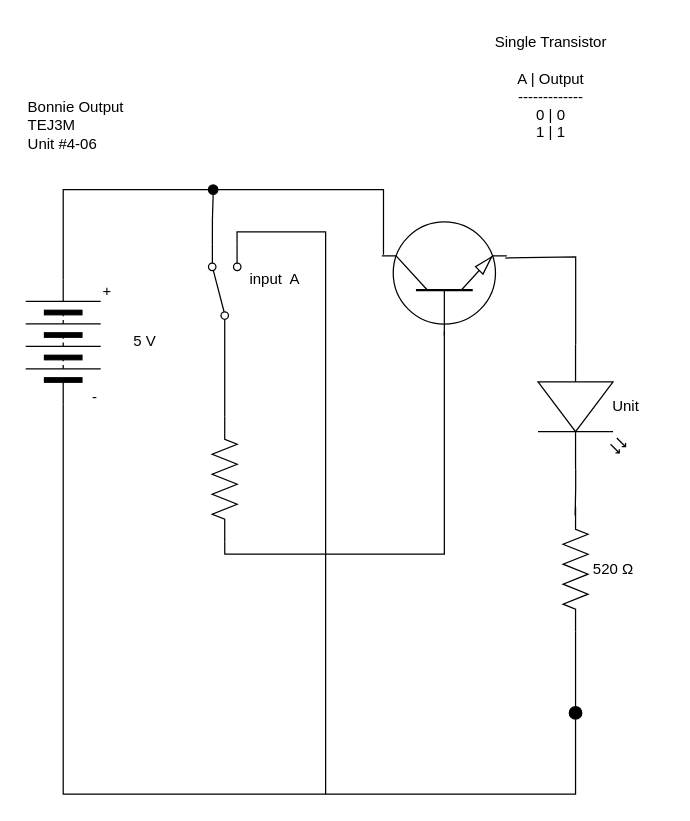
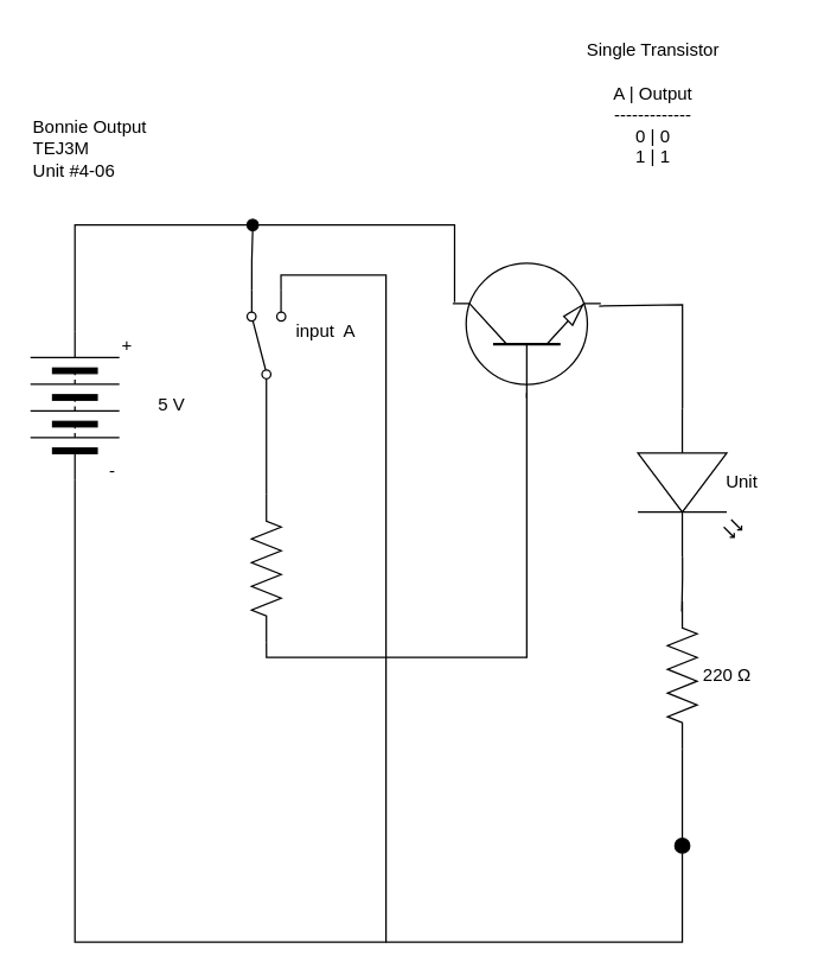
- <mxCell id="10" value="520 Ω&lt;span style=&quot;&quot;&gt;&lt;br&gt;&lt;/span&gt;" style="text;html=1;align=center;verticalAlign=middle;resizable=0;points=[];autosize=1;strokeColor=none;fillColor=none;" parent="1" vertex="1"><mxGeometry x="460" y="440" width="60" height="30" as="geometry" /></mxCell>
+ <mxCell id="10" value="220 Ω&lt;span style=&quot;&quot;&gt;&lt;br&gt;&lt;/span&gt;" style="text;html=1;align=center;verticalAlign=middle;resizable=0;points=[];autosize=1;strokeColor=none;fillColor=none;" parent="1" vertex="1"><mxGeometry x="460" y="440" width="60" height="30" as="geometry" /></mxCell>
